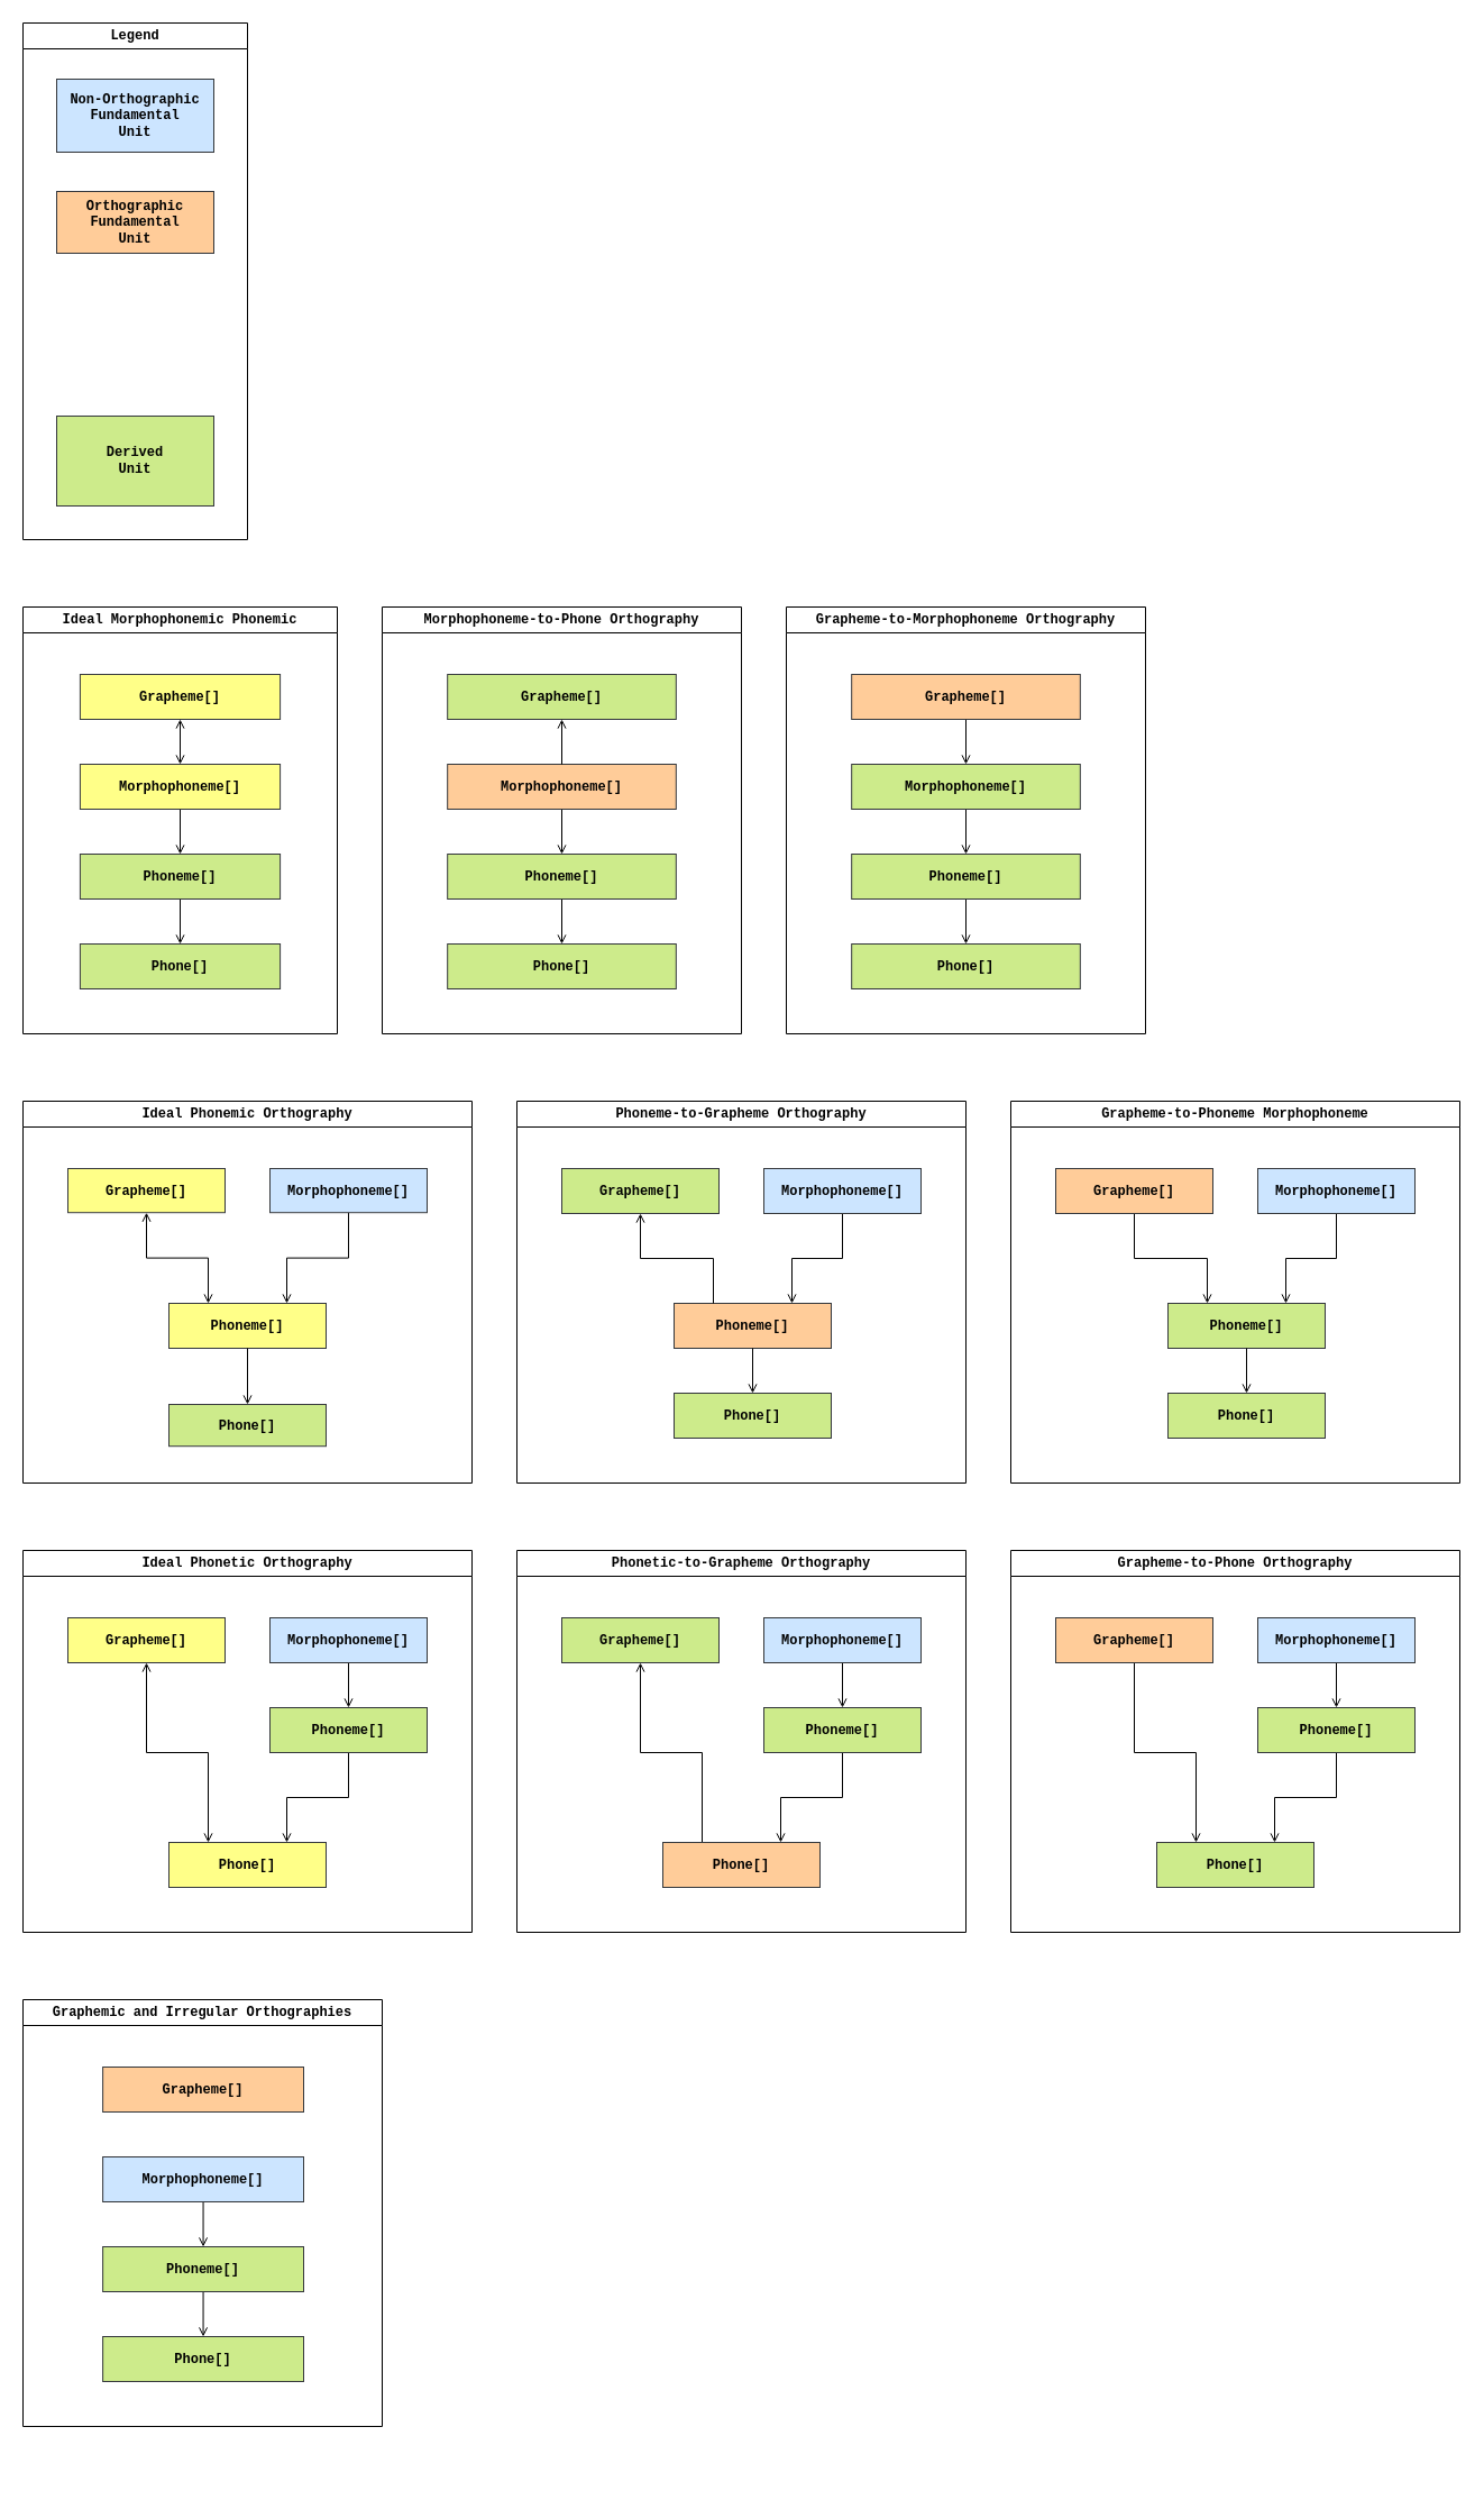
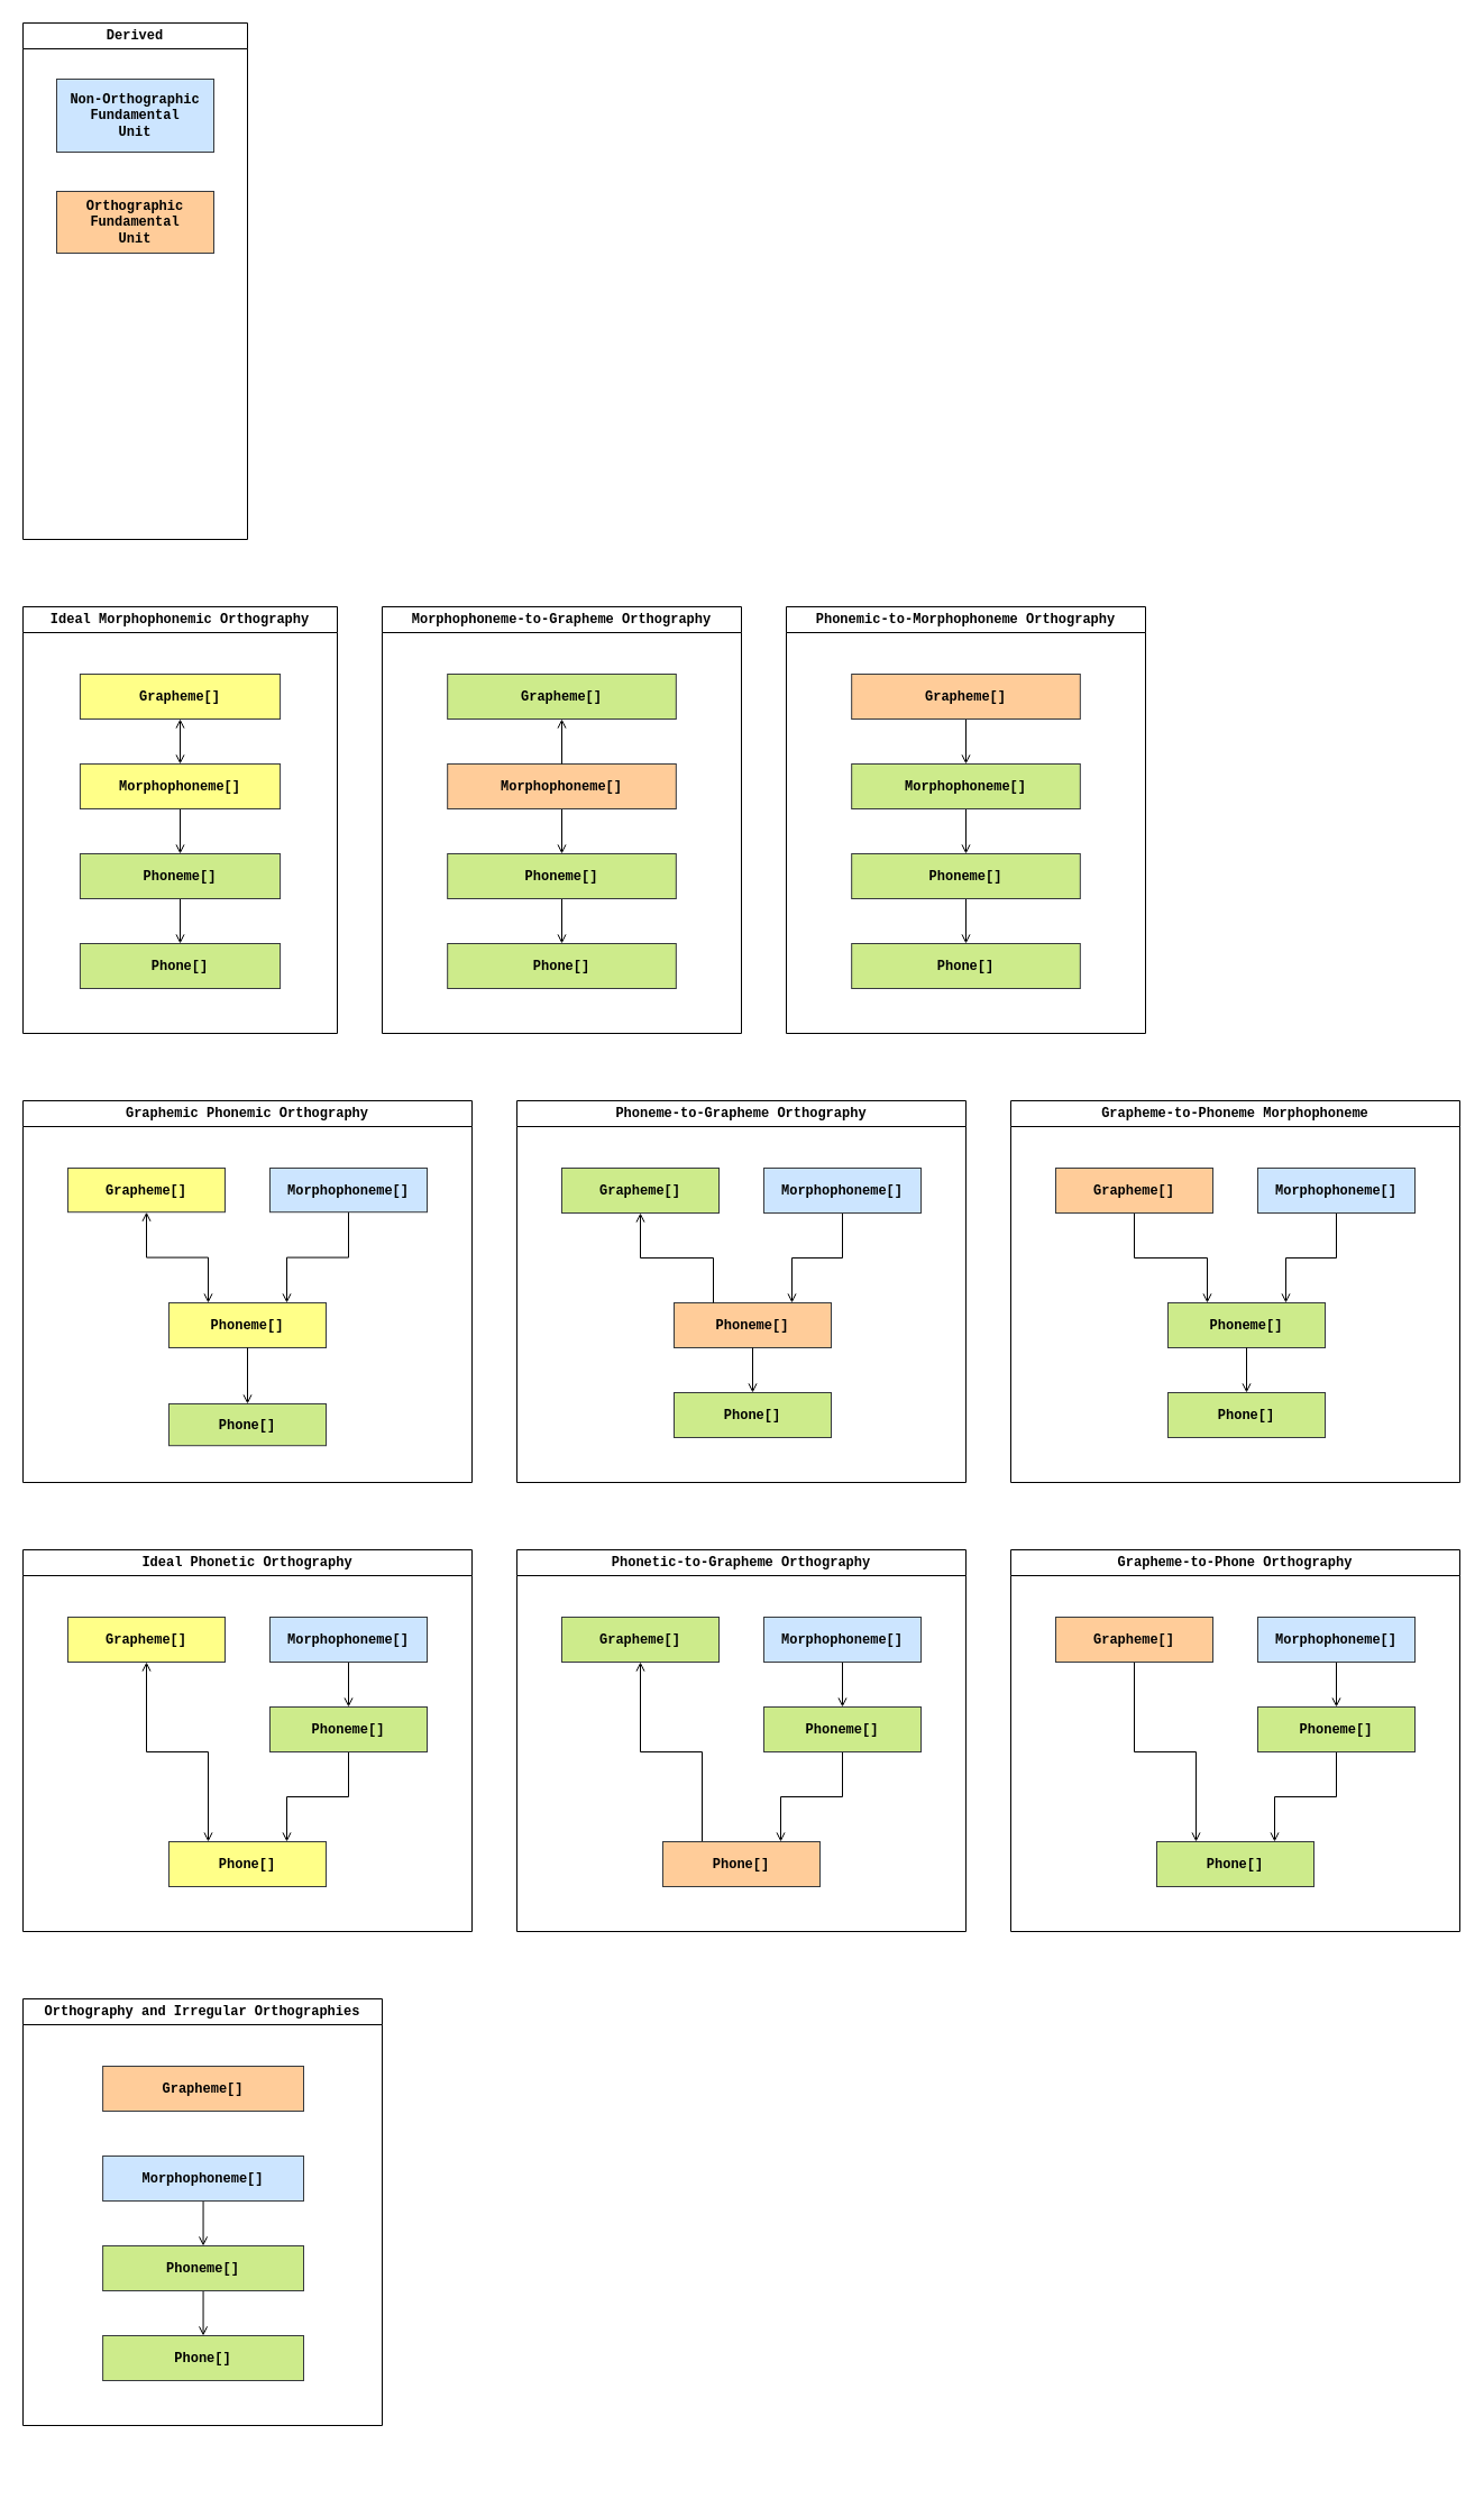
- <mxCell id="88" value="Legend" style="swimlane;whiteSpace=wrap;html=1;rounded=0;shadow=0;glass=0;sketch=0;strokeColor=default;strokeWidth=1;fontFamily=Courier New;fillColor=default;gradientColor=none;" parent="1" vertex="1"><mxGeometry x="20" y="20" width="200" height="460" as="geometry" /></mxCell>
+ <mxCell id="88" value="Derived" style="swimlane;whiteSpace=wrap;html=1;rounded=0;shadow=0;glass=0;sketch=0;strokeColor=default;strokeWidth=1;fontFamily=Courier New;fillColor=default;gradientColor=none;" parent="1" vertex="1"><mxGeometry x="20" y="20" width="200" height="460" as="geometry" /></mxCell>
- <mxCell id="91" value="&lt;b&gt;Derived&lt;br&gt;Unit&lt;/b&gt;" style="rounded=0;whiteSpace=wrap;html=1;shadow=0;glass=0;sketch=0;strokeColor=#36393d;strokeWidth=1;fontFamily=Courier New;fillColor=#cdeb8b;" parent="88" vertex="1"><mxGeometry x="30" y="350" width="140" height="80" as="geometry" /></mxCell>
- <mxCell id="27" value="Ideal Morphophonemic Phonemic" style="swimlane;whiteSpace=wrap;html=1;fontFamily=Courier New;" parent="19" vertex="1"><mxGeometry width="280" height="380" as="geometry" /></mxCell>
+ <mxCell id="27" value="Ideal Morphophonemic Orthography" style="swimlane;whiteSpace=wrap;html=1;fontFamily=Courier New;" parent="19" vertex="1"><mxGeometry width="280" height="380" as="geometry" /></mxCell>
- <mxCell id="36" value="Morphophoneme-to-Phone Orthography" style="swimlane;whiteSpace=wrap;html=1;fontFamily=Courier New;" parent="28" vertex="1"><mxGeometry width="320" height="380" as="geometry" /></mxCell>
+ <mxCell id="36" value="Morphophoneme-to-Grapheme Orthography" style="swimlane;whiteSpace=wrap;html=1;fontFamily=Courier New;" parent="28" vertex="1"><mxGeometry width="320" height="380" as="geometry" /></mxCell>
- <mxCell id="45" value="Grapheme-to-Morphophoneme Orthography" style="swimlane;whiteSpace=wrap;html=1;fontFamily=Courier New;startSize=23;" parent="37" vertex="1"><mxGeometry width="320" height="380" as="geometry" /></mxCell>
+ <mxCell id="45" value="Phonemic-to-Morphophoneme Orthography" style="swimlane;whiteSpace=wrap;html=1;fontFamily=Courier New;startSize=23;" parent="37" vertex="1"><mxGeometry width="320" height="380" as="geometry" /></mxCell>
- <mxCell id="11" value="Ideal Phonemic Orthography" style="swimlane;whiteSpace=wrap;html=1;fontFamily=Courier New;" parent="10" vertex="1"><mxGeometry width="400" height="340" as="geometry" /></mxCell>
+ <mxCell id="11" value="Graphemic Phonemic Orthography" style="swimlane;whiteSpace=wrap;html=1;fontFamily=Courier New;" parent="10" vertex="1"><mxGeometry width="400" height="340" as="geometry" /></mxCell>
- <mxCell id="81" value="Graphemic and Irregular Orthographies" style="swimlane;whiteSpace=wrap;html=1;fontFamily=Courier New;" parent="80" vertex="1"><mxGeometry y="20" width="320" height="380" as="geometry" /></mxCell>
+ <mxCell id="81" value="Orthography and Irregular Orthographies" style="swimlane;whiteSpace=wrap;html=1;fontFamily=Courier New;" parent="80" vertex="1"><mxGeometry y="20" width="320" height="380" as="geometry" /></mxCell>
